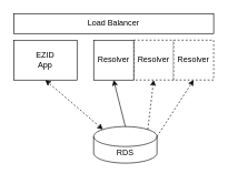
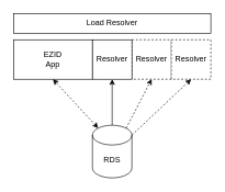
- <mxCell id="2" value="Load Balancer" style="rounded=0;whiteSpace=wrap;html=1;" vertex="1" parent="1"><mxGeometry x="20" y="20" width="300" height="30" as="geometry" /></mxCell>
+ <mxCell id="2" value="Load Resolver" style="rounded=0;whiteSpace=wrap;html=1;" vertex="1" parent="1"><mxGeometry x="20" y="20" width="300" height="30" as="geometry" /></mxCell>
- <mxCell id="3" value="EZID&lt;br&gt;App" style="whiteSpace=wrap;html=1;" vertex="1" parent="1"><mxGeometry x="20" y="60" width="95" height="60" as="geometry" /></mxCell>
+ <mxCell id="3" value="EZID&lt;br&gt;App" style="whiteSpace=wrap;html=1;" vertex="1" parent="1"><mxGeometry x="20" y="60" width="120" height="60" as="geometry" /></mxCell>
- <mxCell id="7" value="RDS" style="shape=cylinder3;whiteSpace=wrap;html=1;boundedLbl=1;backgroundOutline=1;size=15;" vertex="1" parent="1"><mxGeometry x="140" y="190" width="95" height="55" as="geometry" /></mxCell>
+ <mxCell id="7" value="RDS" style="shape=cylinder3;whiteSpace=wrap;html=1;boundedLbl=1;backgroundOutline=1;size=15;" vertex="1" parent="1"><mxGeometry x="140" y="190" width="60" height="80" as="geometry" /></mxCell>
